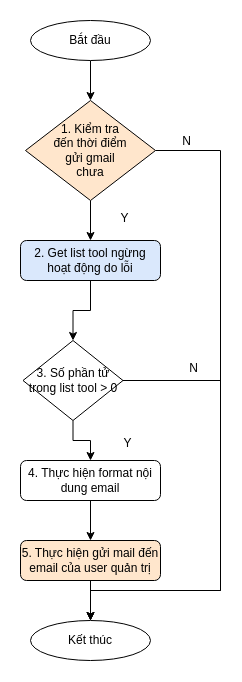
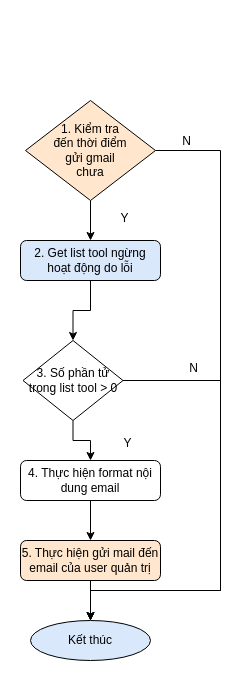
- <mxCell id="5" value="Bắt đầu" style="ellipse;whiteSpace=wrap;html=1;" vertex="1" parent="1"><mxGeometry x="30" y="20" width="120" height="40" as="geometry" /></mxCell>
- <mxCell id="4" style="edgeStyle=orthogonalEdgeStyle;rounded=0;orthogonalLoop=1;jettySize=auto;html=1;exitX=0.5;exitY=1;exitDx=0;exitDy=0;entryX=0.5;entryY=0;entryDx=0;entryDy=0;" edge="1" parent="1" source="5" target="8"><mxGeometry relative="1" as="geometry" /></mxCell>
- <mxCell id="16" value="Kết thúc" style="ellipse;whiteSpace=wrap;html=1;" vertex="1" parent="1"><mxGeometry x="30" y="620" width="120" height="40" as="geometry" /></mxCell>
+ <mxCell id="16" value="Kết thúc" style="ellipse;whiteSpace=wrap;html=1;fillColor=#dae8fc;" vertex="1" parent="1"><mxGeometry x="30" y="620" width="120" height="40" as="geometry" /></mxCell>
